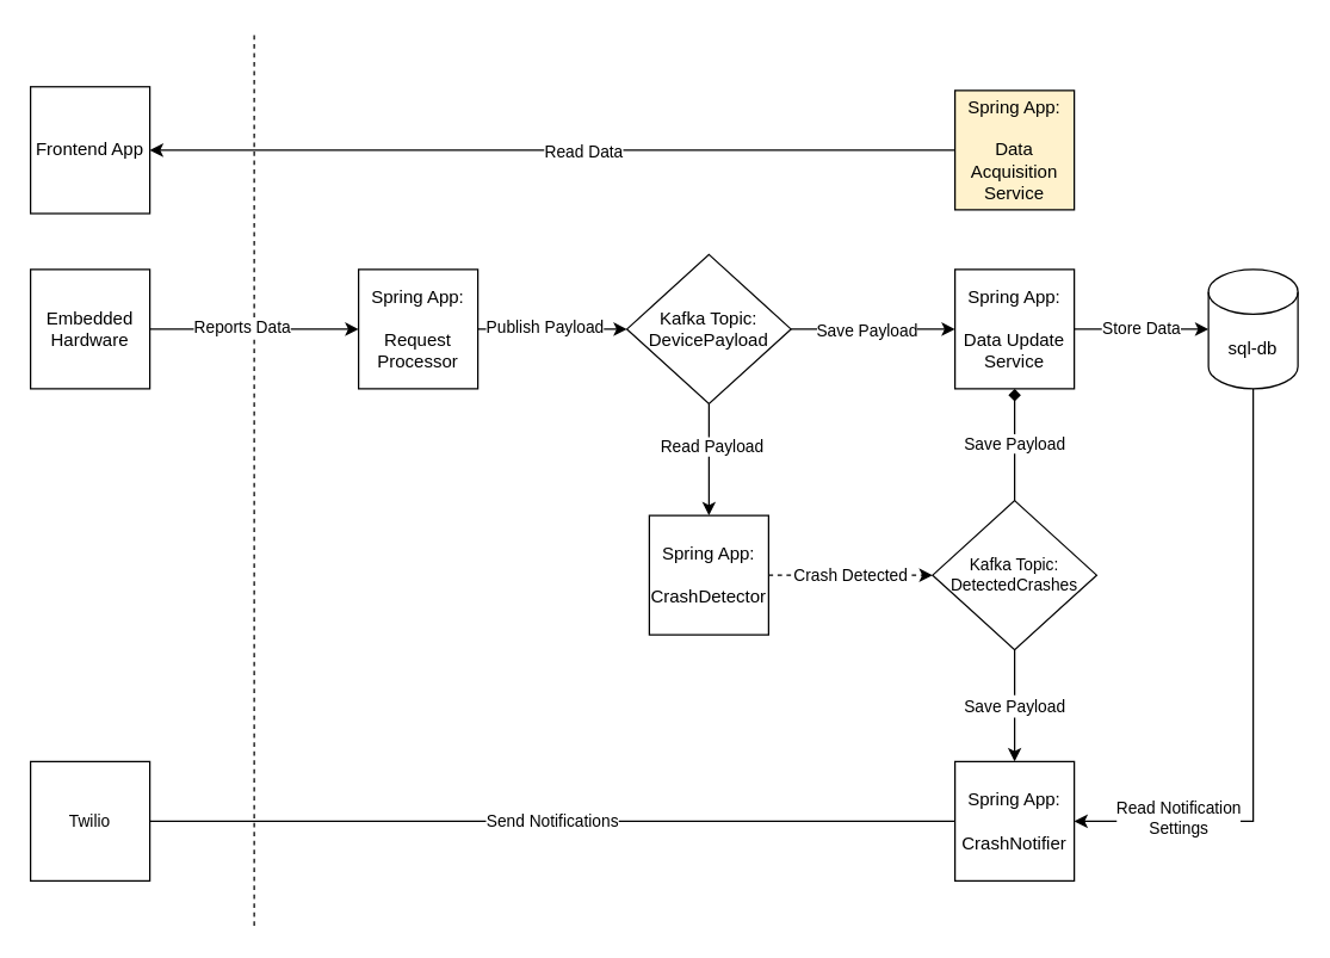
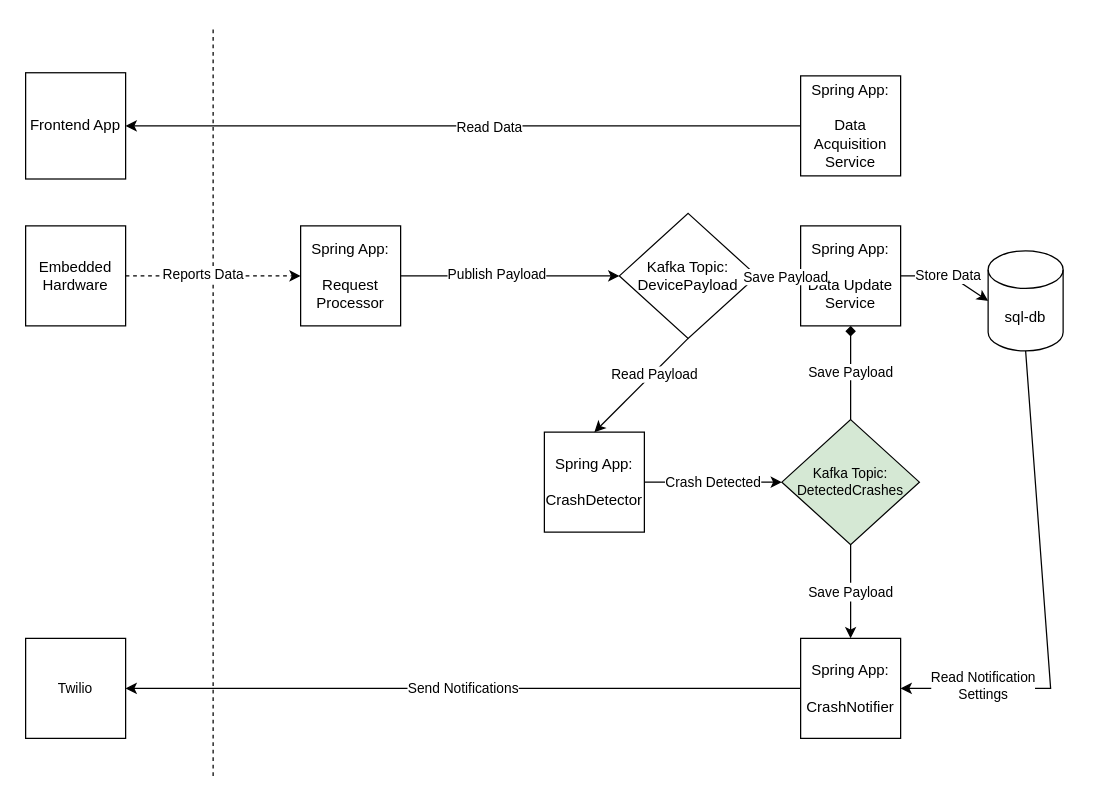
- <mxCell id="18" value="&lt;div&gt;Spring App:&lt;/div&gt;&lt;div&gt;&lt;br&gt;&lt;/div&gt;&lt;div&gt;Data Acquisition Service&lt;br&gt;&lt;/div&gt;" style="rounded=0;whiteSpace=wrap;html=1;fillColor=#fff2cc;" vertex="1" parent="1"><mxGeometry x="640" y="60" width="80" height="80" as="geometry" /></mxCell>
+ <mxCell id="18" value="&lt;div&gt;Spring App:&lt;/div&gt;&lt;div&gt;&lt;br&gt;&lt;/div&gt;&lt;div&gt;Data Acquisition Service&lt;br&gt;&lt;/div&gt;" style="rounded=0;whiteSpace=wrap;html=1;" vertex="1" parent="1"><mxGeometry x="640" y="60" width="80" height="80" as="geometry" /></mxCell>
- <mxCell id="7" style="edgeStyle=orthogonalEdgeStyle;rounded=0;orthogonalLoop=1;jettySize=auto;html=1;exitX=1;exitY=0.5;exitDx=0;exitDy=0;entryX=0;entryY=0.5;entryDx=0;entryDy=0;" edge="1" parent="1" source="9" target="4"><mxGeometry relative="1" as="geometry" /></mxCell>
+ <mxCell id="7" style="edgeStyle=orthogonalEdgeStyle;rounded=0;orthogonalLoop=1;jettySize=auto;html=1;exitX=1;exitY=0.5;exitDx=0;exitDy=0;entryX=0;entryY=0.5;entryDx=0;entryDy=0;dashed=1;" edge="1" parent="1" source="9" target="4"><mxGeometry relative="1" as="geometry" /></mxCell>
- <mxCell id="5" value="&lt;div&gt;Kafka Topic:&lt;/div&gt;&lt;div&gt;DevicePayload&lt;br&gt;&lt;/div&gt;" style="rhombus;whiteSpace=wrap;html=1;" vertex="1" parent="1"><mxGeometry x="420" y="170" width="110" height="100" as="geometry" /></mxCell>
+ <mxCell id="5" value="&lt;div&gt;Kafka Topic:&lt;/div&gt;&lt;div&gt;DevicePayload&lt;br&gt;&lt;/div&gt;" style="rhombus;whiteSpace=wrap;html=1;" vertex="1" parent="1"><mxGeometry x="495" y="170" width="110" height="100" as="geometry" /></mxCell>
- <mxCell id="2" value="sql-db" style="shape=cylinder3;whiteSpace=wrap;html=1;boundedLbl=1;backgroundOutline=1;size=15;" vertex="1" parent="1"><mxGeometry x="810" y="180" width="60" height="80" as="geometry" /></mxCell>
+ <mxCell id="2" value="sql-db" style="shape=cylinder3;whiteSpace=wrap;html=1;boundedLbl=1;backgroundOutline=1;size=15;" vertex="1" parent="1"><mxGeometry x="790" y="200" width="60" height="80" as="geometry" /></mxCell>
- <mxCell id="23" value="Crash Detected" style="endArrow=classic;html=1;rounded=0;fontSize=11;exitX=1;exitY=0.5;exitDx=0;exitDy=0;entryX=0;entryY=0.5;entryDx=0;entryDy=0;dashed=1;" edge="1" parent="1" source="12" target="22"><mxGeometry width="50" height="50" relative="1" as="geometry"><mxPoint x="470" y="450" as="sourcePoint" /><mxPoint x="520" y="400" as="targetPoint" /></mxGeometry></mxCell>
+ <mxCell id="23" value="Crash Detected" style="endArrow=classic;html=1;rounded=0;fontSize=11;exitX=1;exitY=0.5;exitDx=0;exitDy=0;entryX=0;entryY=0.5;entryDx=0;entryDy=0;" edge="1" parent="1" source="12" target="22"><mxGeometry width="50" height="50" relative="1" as="geometry"><mxPoint x="470" y="450" as="sourcePoint" /><mxPoint x="520" y="400" as="targetPoint" /></mxGeometry></mxCell>
- <mxCell id="22" value="&lt;div style=&quot;font-size: 11px&quot;&gt;&lt;font style=&quot;font-size: 11px&quot;&gt;Kafka Topic:&lt;/font&gt;&lt;/div&gt;&lt;div style=&quot;font-size: 11px&quot;&gt;&lt;font style=&quot;font-size: 11px&quot;&gt;DetectedCrashes&lt;br&gt;&lt;/font&gt;&lt;/div&gt;" style="rhombus;whiteSpace=wrap;html=1;" vertex="1" parent="1"><mxGeometry x="625" y="335" width="110" height="100" as="geometry" /></mxCell>
+ <mxCell id="22" value="&lt;div style=&quot;font-size: 11px&quot;&gt;&lt;font style=&quot;font-size: 11px&quot;&gt;Kafka Topic:&lt;/font&gt;&lt;/div&gt;&lt;div style=&quot;font-size: 11px&quot;&gt;&lt;font style=&quot;font-size: 11px&quot;&gt;DetectedCrashes&lt;br&gt;&lt;/font&gt;&lt;/div&gt;" style="rhombus;whiteSpace=wrap;html=1;fillColor=#d5e8d4;" vertex="1" parent="1"><mxGeometry x="625" y="335" width="110" height="100" as="geometry" /></mxCell>
- <mxCell id="30" value="Send Notifications" style="endArrow=none;html=1;rounded=0;fontSize=11;exitX=0;exitY=0.5;exitDx=0;exitDy=0;entryX=1;entryY=0.5;entryDx=0;entryDy=0;" edge="1" parent="1" source="25" target="29"><mxGeometry width="50" height="50" relative="1" as="geometry"><mxPoint x="470" y="450" as="sourcePoint" /><mxPoint x="520" y="400" as="targetPoint" /></mxGeometry></mxCell>
+ <mxCell id="30" value="Send Notifications" style="endArrow=classic;html=1;rounded=0;fontSize=11;exitX=0;exitY=0.5;exitDx=0;exitDy=0;entryX=1;entryY=0.5;entryDx=0;entryDy=0;" edge="1" parent="1" source="25" target="29"><mxGeometry width="50" height="50" relative="1" as="geometry"><mxPoint x="470" y="450" as="sourcePoint" /><mxPoint x="520" y="400" as="targetPoint" /></mxGeometry></mxCell>
